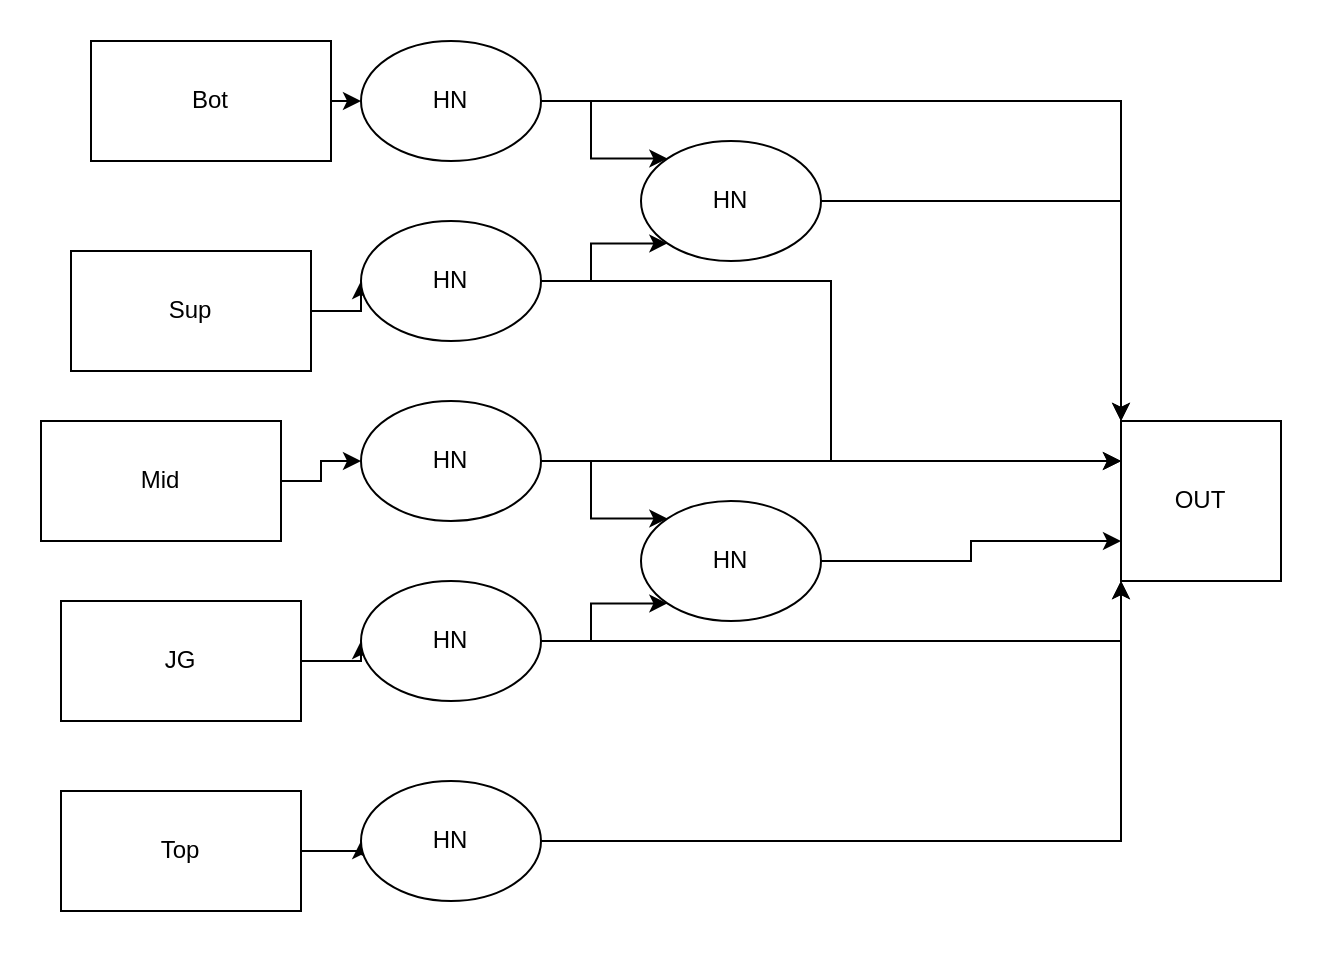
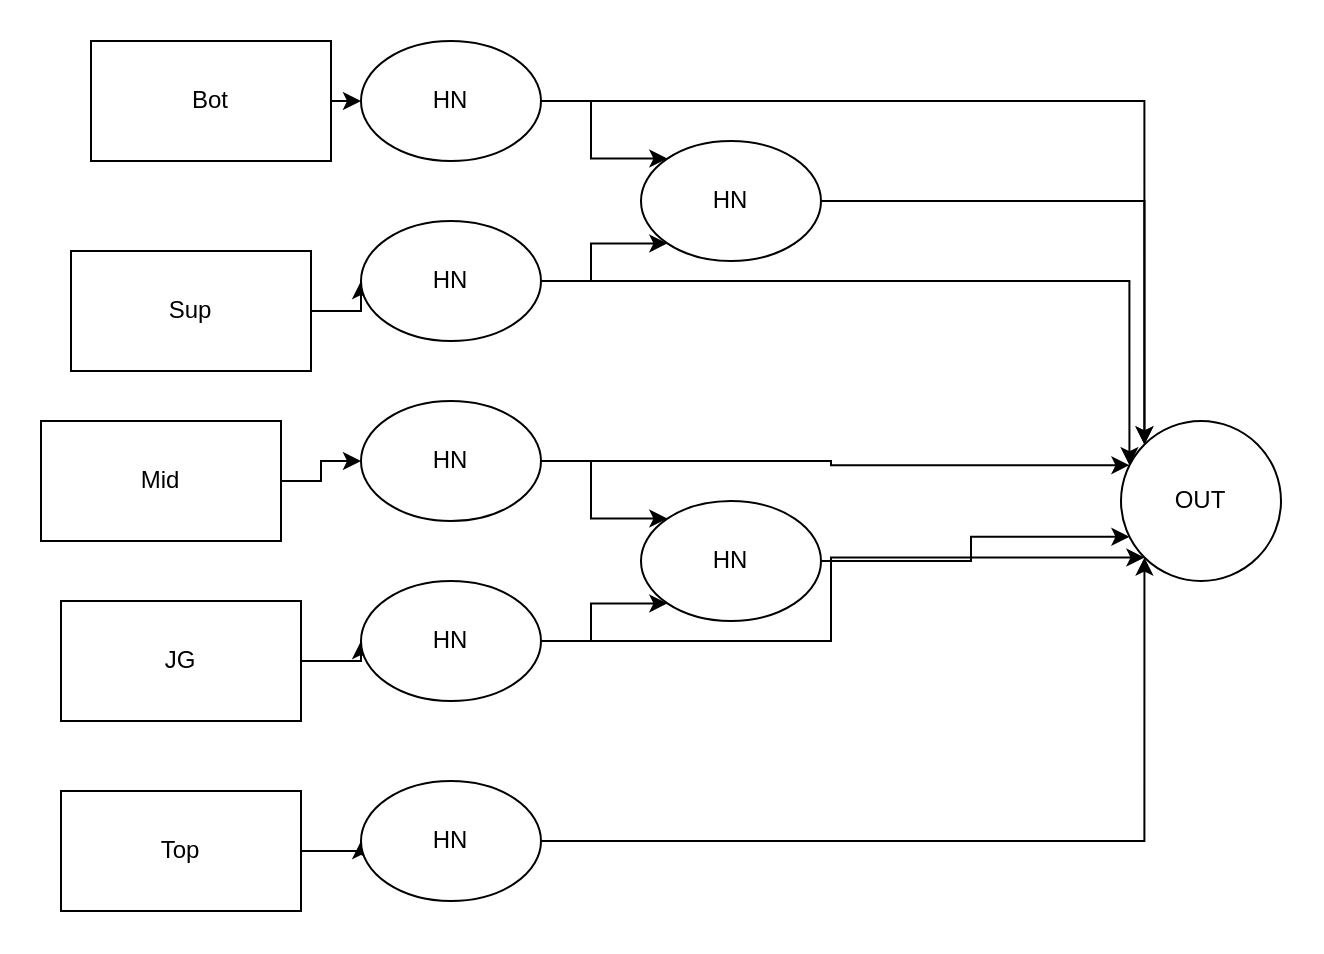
- <mxCell id="30" value="OUT" style="whiteSpace=wrap;html=1;aspect=fixed;" vertex="1" parent="1"><mxGeometry x="560" y="210" width="80" height="80" as="geometry" /></mxCell>
+ <mxCell id="30" value="OUT" style="ellipse;whiteSpace=wrap;html=1;aspect=fixed;" vertex="1" parent="1"><mxGeometry x="560" y="210" width="80" height="80" as="geometry" /></mxCell>
